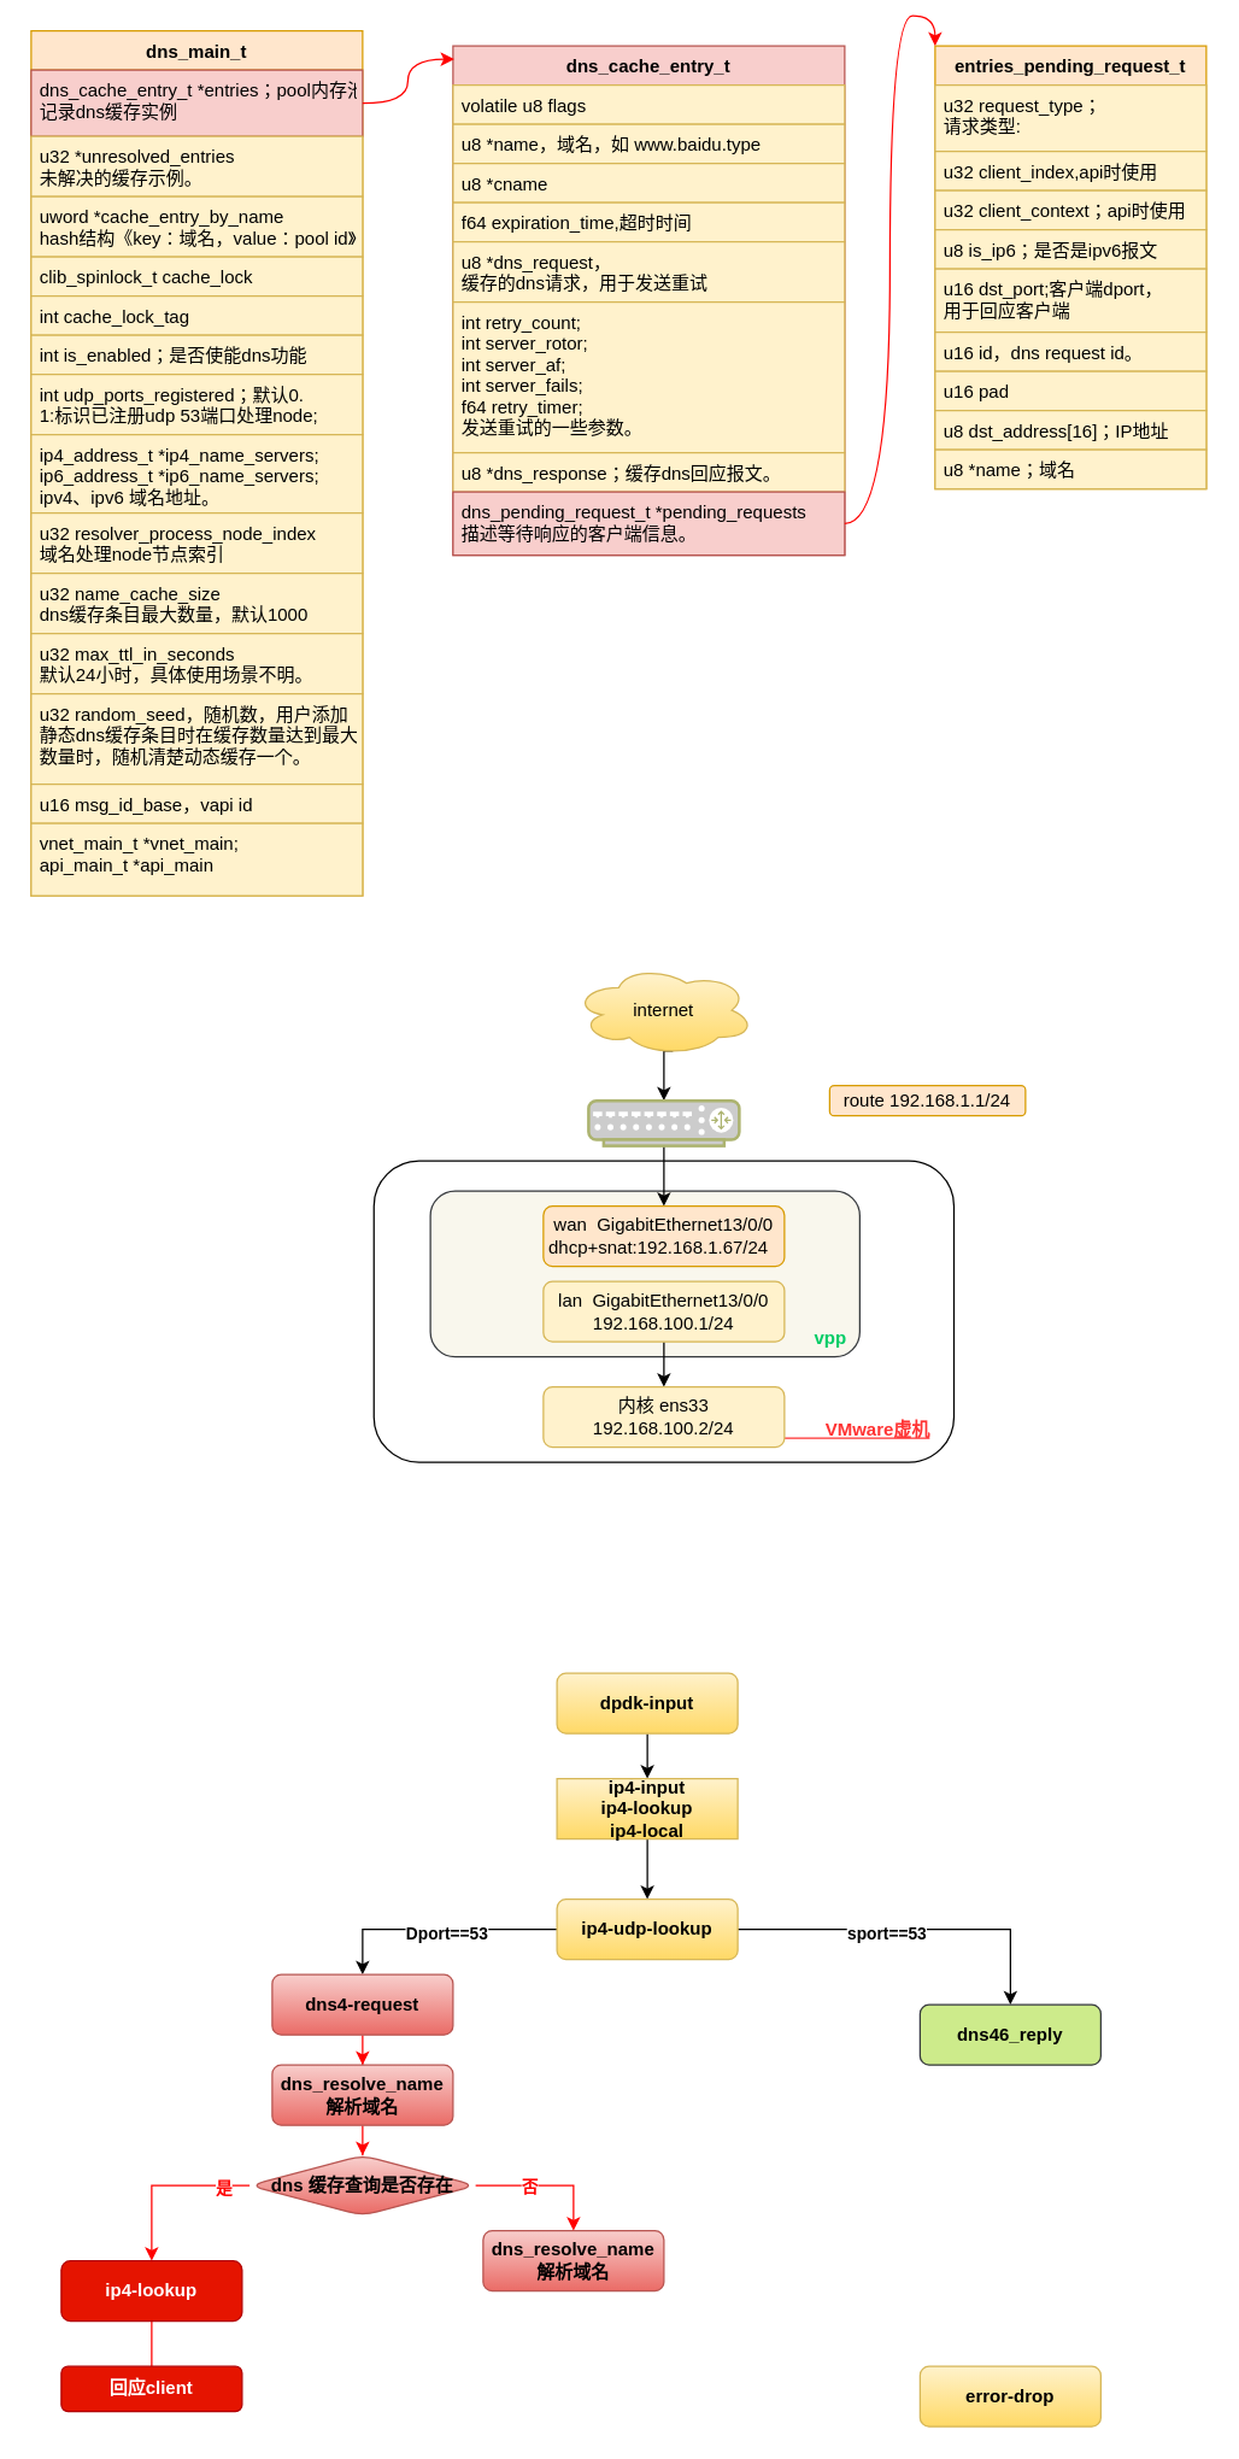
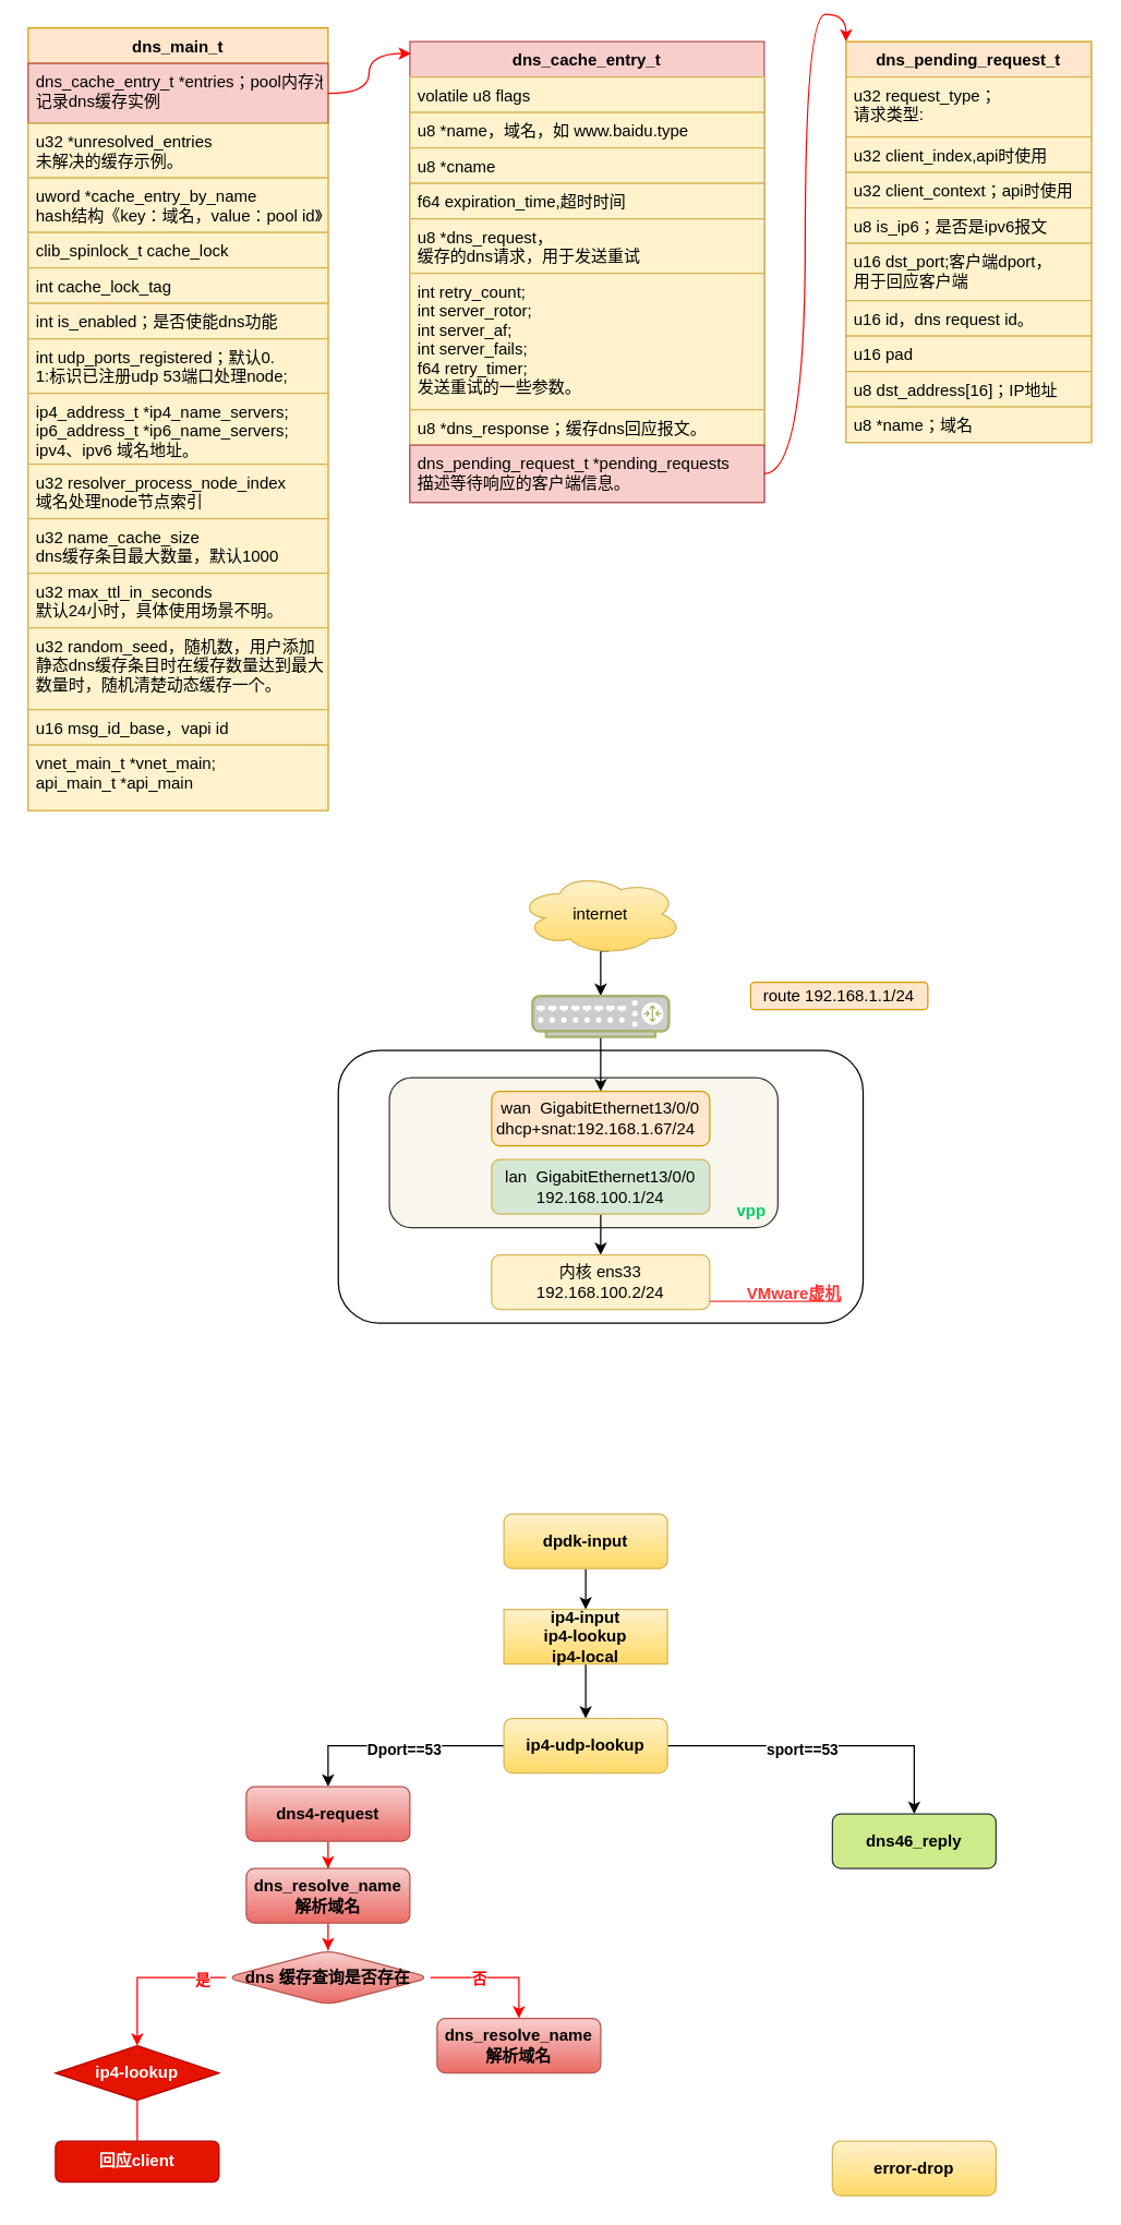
- <mxCell id="28" value="entries_pending_request_t" style="swimlane;fontStyle=1;align=center;verticalAlign=top;childLayout=stackLayout;horizontal=1;startSize=26;horizontalStack=0;resizeParent=1;resizeParentMax=0;resizeLast=0;collapsible=1;marginBottom=0;strokeColor=#d79b00;fillColor=#ffe6cc;" parent="1" vertex="1"><mxGeometry x="620" y="30" width="180" height="294" as="geometry" /></mxCell>
+ <mxCell id="28" value="dns_pending_request_t" style="swimlane;fontStyle=1;align=center;verticalAlign=top;childLayout=stackLayout;horizontal=1;startSize=26;horizontalStack=0;resizeParent=1;resizeParentMax=0;resizeLast=0;collapsible=1;marginBottom=0;strokeColor=#d79b00;fillColor=#ffe6cc;" parent="1" vertex="1"><mxGeometry x="620" y="30" width="180" height="294" as="geometry" /></mxCell>
- <mxCell id="44" value="lan&amp;nbsp; GigabitEthernet13/0/0&lt;br&gt;192.168.100.1/24" style="rounded=1;whiteSpace=wrap;html=1;fillColor=#fff2cc;strokeColor=#d6b656;" vertex="1" parent="1"><mxGeometry x="360" y="850" width="160" height="40" as="geometry" /></mxCell>
+ <mxCell id="44" value="lan&amp;nbsp; GigabitEthernet13/0/0&lt;br&gt;192.168.100.1/24" style="rounded=1;whiteSpace=wrap;html=1;fillColor=#d5e8d4;strokeColor=#d6b656;" vertex="1" parent="1"><mxGeometry x="360" y="850" width="160" height="40" as="geometry" /></mxCell>
- <mxCell id="61" value="ip4-lookup" style="whiteSpace=wrap;html=1;rounded=1;strokeColor=#B20000;fillColor=#e51400;fontStyle=1;fontColor=#ffffff;" vertex="1" parent="1"><mxGeometry x="40" y="1500" width="120" height="40" as="geometry" /></mxCell>
+ <mxCell id="61" value="ip4-lookup" style="rhombus;whiteSpace=wrap;html=1;strokeColor=#B20000;fillColor=#e51400;fontStyle=1;fontColor=#ffffff;" vertex="1" parent="1"><mxGeometry x="40" y="1500" width="120" height="40" as="geometry" /></mxCell>
